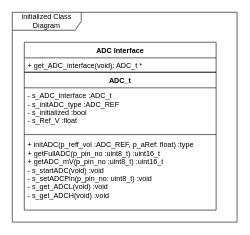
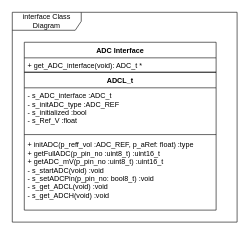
- <mxCell id="2" value="initialized Class Diagram" style="shape=umlFrame;whiteSpace=wrap;html=1;width=115;height=30;" vertex="1" parent="1"><mxGeometry x="20" y="20" width="375" height="350" as="geometry" /></mxCell>
+ <mxCell id="2" value="interface Class Diagram" style="shape=umlFrame;whiteSpace=wrap;html=1;width=115;height=30;" vertex="1" parent="1"><mxGeometry x="20" y="20" width="375" height="350" as="geometry" /></mxCell>
- <mxCell id="3" value="ADC_t" style="swimlane;fontStyle=1;align=center;verticalAlign=top;childLayout=stackLayout;horizontal=1;startSize=26;horizontalStack=0;resizeParent=1;resizeParentMax=0;resizeLast=0;collapsible=1;marginBottom=0;" vertex="1" parent="1"><mxGeometry x="40" y="120" width="320" height="230" as="geometry" /></mxCell>
+ <mxCell id="3" value="ADCL_t" style="swimlane;fontStyle=1;align=center;verticalAlign=top;childLayout=stackLayout;horizontal=1;startSize=26;horizontalStack=0;resizeParent=1;resizeParentMax=0;resizeLast=0;collapsible=1;marginBottom=0;" vertex="1" parent="1"><mxGeometry x="40" y="120" width="320" height="230" as="geometry" /></mxCell>
- <mxCell id="6" value="+ initADC(p_reff_vol :ADC_REF, p_aRef: float) :type&#10;+ getFullADC(p_pin_no :uint8_t) :uint16_t&#10;+ getADC_mV(p_pin_no :uint8_t) :uint16_t&#10;- s_startADC(void) :void&#10;- s_setADCPin(p_pin_no: uint8_t) :void&#10;- s_get_ADCL(void) :void&#10;- s_get_ADCH(void) :void" style="text;strokeColor=none;fillColor=none;align=left;verticalAlign=top;spacingLeft=4;spacingRight=4;overflow=hidden;rotatable=0;points=[[0,0.5],[1,0.5]];portConstraint=eastwest;" vertex="1" parent="3"><mxGeometry y="108" width="320" height="122" as="geometry" /></mxCell>
+ <mxCell id="6" value="+ initADC(p_reff_vol :ADC_REF, p_aRef: float) :type&#10;+ getFullADC(p_pin_no :uint8_t) :uint16_t&#10;+ getADC_mV(p_pin_no :uint8_t) :uint16_t&#10;- s_startADC(void) :void&#10;- s_setADCPin(p_pin_no: bool8_t) :void&#10;- s_get_ADCL(void) :void&#10;- s_get_ADCH(void) :void" style="text;strokeColor=none;fillColor=none;align=left;verticalAlign=top;spacingLeft=4;spacingRight=4;overflow=hidden;rotatable=0;points=[[0,0.5],[1,0.5]];portConstraint=eastwest;" vertex="1" parent="3"><mxGeometry y="108" width="320" height="122" as="geometry" /></mxCell>
